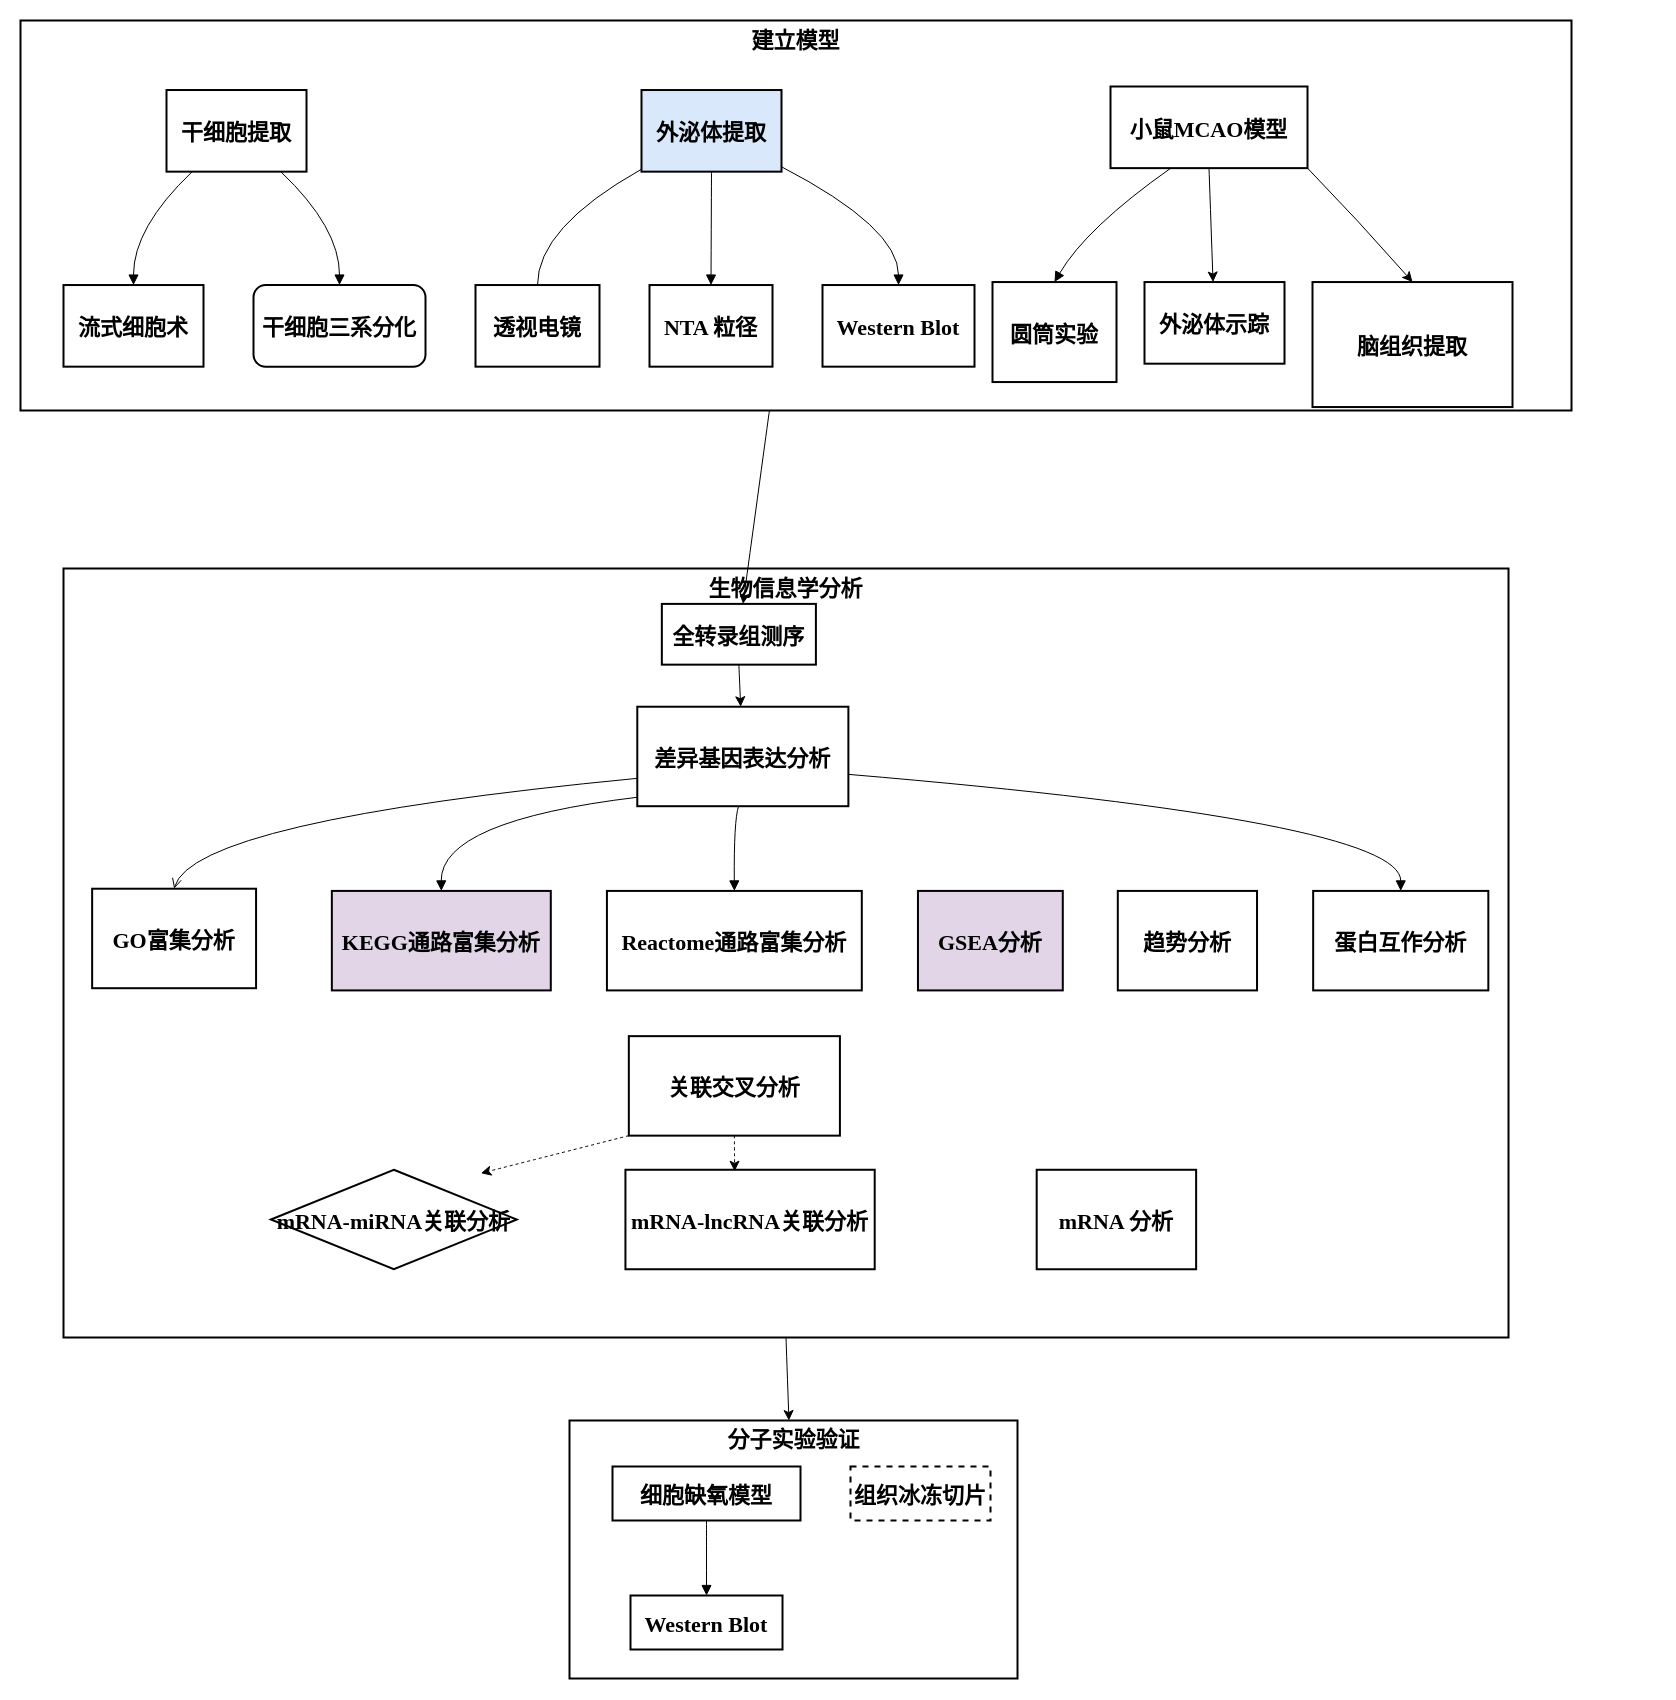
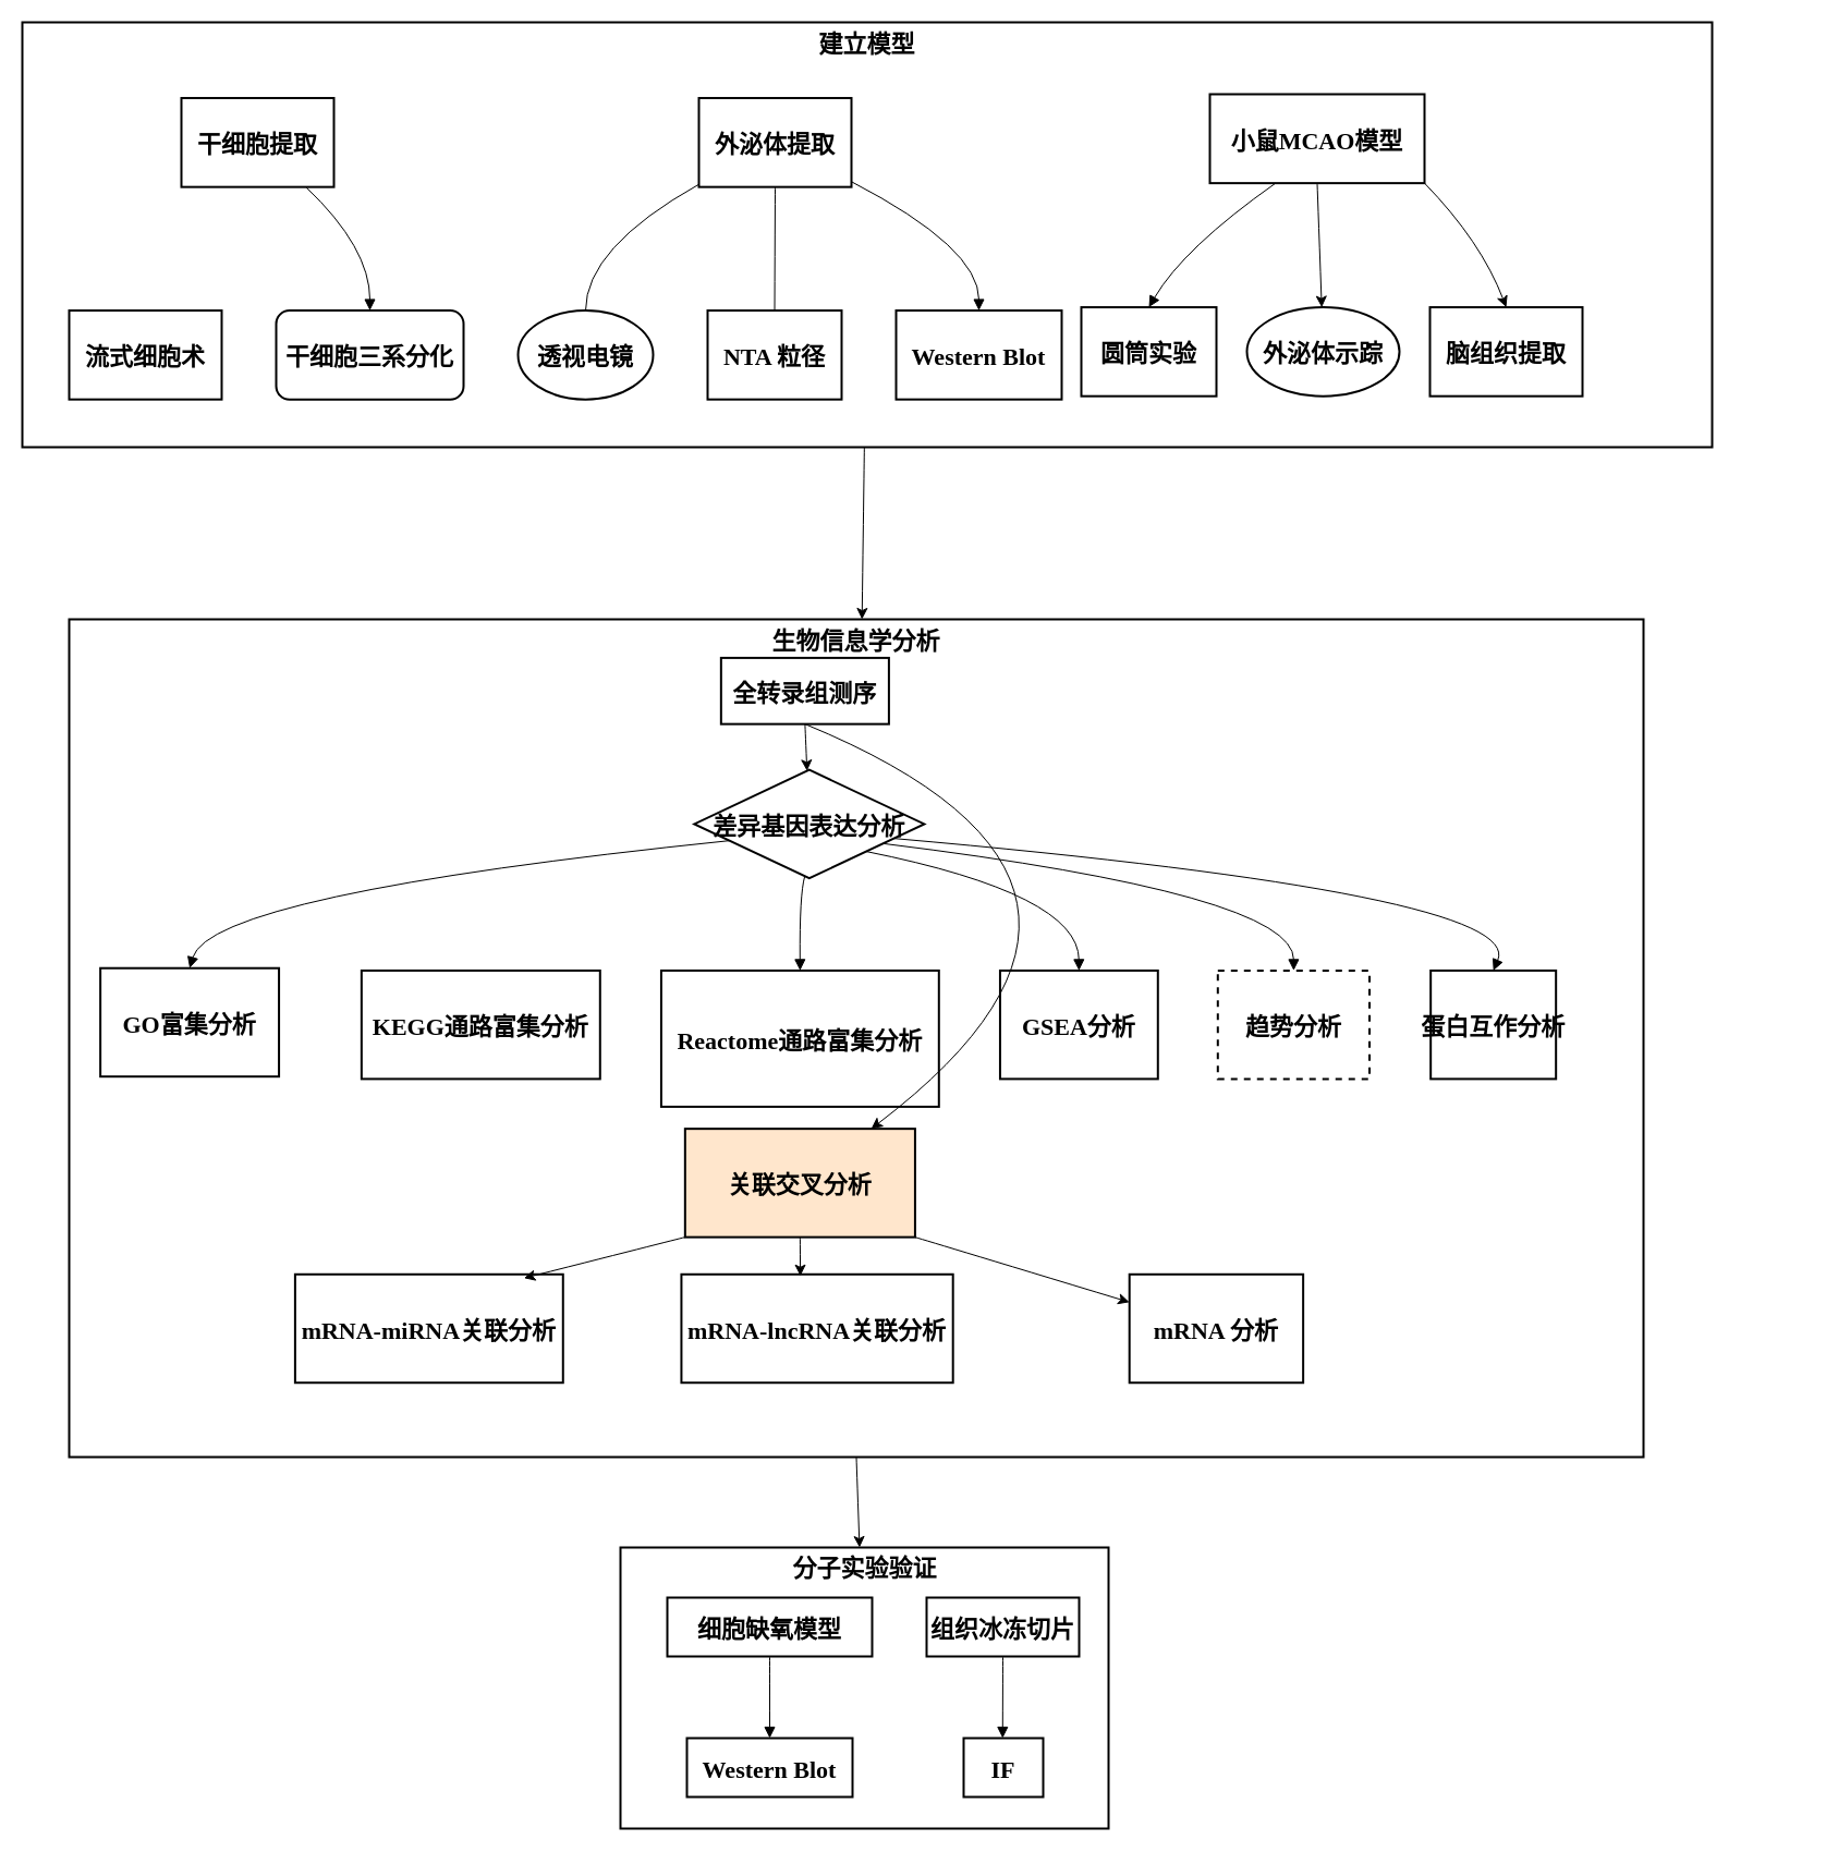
- <mxCell id="40" value="外泌体提取" style="strokeWidth=2;fontFamily=Times New Roman;fontStyle=1;fontSize=22;fillColor=#dae8fc;" vertex="1" parent="36"><mxGeometry x="621" y="69.535" width="140" height="81.628" as="geometry" /></mxCell>
+ <mxCell id="40" value="外泌体提取" style="strokeWidth=2;fontFamily=Times New Roman;fontStyle=1;fontSize=22;" vertex="1" parent="36"><mxGeometry x="621" y="69.535" width="140" height="81.628" as="geometry" /></mxCell>
- <mxCell id="49" value="" style="curved=1;startArrow=none;endArrow=block;exitX=0.19;exitY=0.99;entryX=0.5;entryY=-0.01;rounded=0;fontSize=22;startSize=8;endSize=8;fontFamily=Times New Roman;fontStyle=1" edge="1" parent="36" source="37" target="38"><mxGeometry relative="1" as="geometry"><Array as="points"><mxPoint x="113" y="207.093" /></Array></mxGeometry></mxCell>
- <mxCell id="52" value="" style="curved=1;startArrow=none;endArrow=block;exitX=0.5;exitY=0.99;entryX=0.5;entryY=-0.01;rounded=0;fontSize=22;startSize=8;endSize=8;fontFamily=Times New Roman;fontStyle=1" edge="1" parent="36" source="40" target="42"><mxGeometry relative="1" as="geometry"><Array as="points" /></mxGeometry></mxCell>
+ <mxCell id="52" value="" style="curved=1;startArrow=none;endArrow=none;exitX=0.5;exitY=0.99;entryX=0.5;entryY=-0.01;rounded=0;fontSize=22;startSize=8;endSize=8;fontFamily=Times New Roman;fontStyle=1;" edge="1" parent="36" source="40" target="42"><mxGeometry relative="1" as="geometry"><Array as="points" /></mxGeometry></mxCell>
- <mxCell id="48" value="外泌体示踪" style="strokeWidth=2;fontFamily=Times New Roman;fontStyle=1;fontSize=22;" vertex="1" parent="36"><mxGeometry x="1124" y="261.548" width="140" height="81.628" as="geometry" /></mxCell>
+ <mxCell id="48" value="外泌体示踪" style="ellipse;strokeWidth=2;fontFamily=Times New Roman;fontStyle=1;fontSize=22;" vertex="1" parent="36"><mxGeometry x="1124" y="261.548" width="140" height="81.628" as="geometry" /></mxCell>
- <mxCell id="41" value="透视电镜" style="strokeWidth=2;fontFamily=Times New Roman;fontStyle=1;fontSize=22;" vertex="1" parent="36"><mxGeometry x="455" y="264.535" width="124" height="81.628" as="geometry" /></mxCell>
+ <mxCell id="41" value="透视电镜" style="ellipse;strokeWidth=2;fontFamily=Times New Roman;fontStyle=1;fontSize=22;" vertex="1" parent="36"><mxGeometry x="455" y="264.535" width="124" height="81.628" as="geometry" /></mxCell>
- <mxCell id="47" value="圆筒实验" style="strokeWidth=2;fontFamily=Times New Roman;fontStyle=1;fontSize=22;" vertex="1" parent="36"><mxGeometry x="972" y="261.548" width="124" height="100" as="geometry" /></mxCell>
+ <mxCell id="47" value="圆筒实验" style="strokeWidth=2;fontFamily=Times New Roman;fontStyle=1;fontSize=22;" vertex="1" parent="36"><mxGeometry x="972" y="261.548" width="124" height="81.628" as="geometry" /></mxCell>
- <mxCell id="55" value="脑组织提取" style="strokeWidth=2;fontFamily=Times New Roman;fontStyle=1;fontSize=22;" vertex="1" parent="36"><mxGeometry x="1292" y="261.548" width="200" height="125" as="geometry" /></mxCell>
+ <mxCell id="55" value="脑组织提取" style="strokeWidth=2;fontFamily=Times New Roman;fontStyle=1;fontSize=22;" vertex="1" parent="36"><mxGeometry x="1292" y="261.548" width="140" height="81.628" as="geometry" /></mxCell>
- <mxCell id="35" style="edgeStyle=none;curved=1;rounded=0;orthogonalLoop=1;jettySize=auto;html=1;fontSize=22;startSize=8;endSize=8;fontFamily=Times New Roman;fontStyle=1;" edge="1" parent="1" source="36" target="22"><mxGeometry relative="1" as="geometry" /></mxCell>
+ <mxCell id="35" style="edgeStyle=none;curved=1;rounded=0;orthogonalLoop=1;jettySize=auto;html=1;fontSize=22;startSize=8;endSize=8;fontFamily=Times New Roman;fontStyle=1" edge="1" parent="1" source="36" target="3"><mxGeometry relative="1" as="geometry" /></mxCell>
- <mxCell id="4" value="差异基因表达分析" style="strokeWidth=2;fontFamily=Times New Roman;fontStyle=1;fontSize=22;" vertex="1" parent="2"><mxGeometry x="573.791" y="138.219" width="211.085" height="99.488" as="geometry" /></mxCell>
+ <mxCell id="4" value="差异基因表达分析" style="rhombus;strokeWidth=2;fontFamily=Times New Roman;fontStyle=1;fontSize=22;" vertex="1" parent="2"><mxGeometry x="573.791" y="138.219" width="211.085" height="99.488" as="geometry" /></mxCell>
+ <mxCell id="18" value="" style="curved=1;startArrow=none;endArrow=block;exitX=1;exitY=0.78;entryX=0.5;entryY=-0.01;rounded=0;fontSize=22;startSize=8;endSize=8;fontFamily=Times New Roman;fontStyle=1" edge="1" parent="2" source="4" target="9"><mxGeometry relative="1" as="geometry"><Array as="points"><mxPoint x="1123.917" y="252.406" /></Array></mxGeometry></mxCell>
- <mxCell id="14" value="" style="curved=1;startArrow=none;endArrow=open;exitX=0;exitY=0.72;entryX=0.5;entryY=-0.01;rounded=0;fontSize=22;startSize=8;endSize=8;fontFamily=Times New Roman;fontStyle=1;" edge="1" parent="2" source="4" target="5"><mxGeometry relative="1" as="geometry"><Array as="points"><mxPoint x="130.244" y="252.406" /></Array></mxGeometry></mxCell>
+ <mxCell id="14" value="" style="curved=1;startArrow=none;endArrow=block;exitX=0;exitY=0.72;entryX=0.5;entryY=-0.01;rounded=0;fontSize=22;startSize=8;endSize=8;fontFamily=Times New Roman;fontStyle=1" edge="1" parent="2" source="4" target="5"><mxGeometry relative="1" as="geometry"><Array as="points"><mxPoint x="130.244" y="252.406" /></Array></mxGeometry></mxCell>
+ <mxCell id="17" value="" style="curved=1;startArrow=none;endArrow=block;exitX=0.98;exitY=0.99;entryX=0.5;entryY=-0.01;rounded=0;fontSize=22;startSize=8;endSize=8;fontFamily=Times New Roman;fontStyle=1" edge="1" parent="2" source="4" target="8"><mxGeometry relative="1" as="geometry"><Array as="points"><mxPoint x="926.306" y="252.406" /></Array></mxGeometry></mxCell>
- <mxCell id="15" value="" style="curved=1;startArrow=none;endArrow=block;exitX=0;exitY=0.91;entryX=0.5;entryY=-0.01;rounded=0;fontSize=22;startSize=8;endSize=8;fontFamily=Times New Roman;fontStyle=1" edge="1" parent="2" source="4" target="6"><mxGeometry relative="1" as="geometry"><Array as="points"><mxPoint x="377.259" y="252.406" /></Array></mxGeometry></mxCell>
+ <mxCell id="21" style="edgeStyle=none;curved=1;rounded=0;orthogonalLoop=1;jettySize=auto;html=1;exitX=0.5;exitY=1;exitDx=0;exitDy=0;fontSize=22;startSize=8;endSize=8;fontFamily=Times New Roman;fontStyle=1" edge="1" parent="2" source="22" target="24"><mxGeometry relative="1" as="geometry"><Array as="points"><mxPoint x="1031.293" y="242.723" /></Array></mxGeometry></mxCell>
- <mxCell id="6" value="KEGG通路富集分析" style="strokeWidth=2;fontFamily=Times New Roman;fontStyle=1;fontSize=22;fillColor=#e1d5e7;" vertex="1" parent="2"><mxGeometry x="268.348" y="322.416" width="218.945" height="99.488" as="geometry" /></mxCell>
+ <mxCell id="6" value="KEGG通路富集分析" style="strokeWidth=2;fontFamily=Times New Roman;fontStyle=1;fontSize=22;" vertex="1" parent="2"><mxGeometry x="268.348" y="322.416" width="218.945" height="99.488" as="geometry" /></mxCell>
- <mxCell id="7" value="Reactome通路富集分析" style="strokeWidth=2;fontFamily=Times New Roman;fontStyle=1;fontSize=22;" vertex="1" parent="2"><mxGeometry x="543.433" y="322.416" width="254.874" height="99.488" as="geometry" /></mxCell>
+ <mxCell id="7" value="Reactome通路富集分析" style="strokeWidth=2;fontFamily=Times New Roman;fontStyle=1;fontSize=22;" vertex="1" parent="2"><mxGeometry x="543.433" y="322.416" width="254.874" height="125" as="geometry" /></mxCell>
- <mxCell id="8" value="GSEA分析" style="strokeWidth=2;fontFamily=Times New Roman;fontStyle=1;fontSize=22;fillColor=#e1d5e7;" vertex="1" parent="2"><mxGeometry x="854.447" y="322.416" width="144.841" height="99.488" as="geometry" /></mxCell>
+ <mxCell id="8" value="GSEA分析" style="strokeWidth=2;fontFamily=Times New Roman;fontStyle=1;fontSize=22;" vertex="1" parent="2"><mxGeometry x="854.447" y="322.416" width="144.841" height="99.488" as="geometry" /></mxCell>
- <mxCell id="9" value="趋势分析" style="strokeWidth=2;fontFamily=Times New Roman;fontStyle=1;fontSize=22;" vertex="1" parent="2"><mxGeometry x="1054.304" y="322.416" width="139.227" height="99.488" as="geometry" /></mxCell>
+ <mxCell id="9" value="趋势分析" style="strokeWidth=2;fontFamily=Times New Roman;fontStyle=1;fontSize=22;dashed=1;" vertex="1" parent="2"><mxGeometry x="1054.304" y="322.416" width="139.227" height="99.488" as="geometry" /></mxCell>
- <mxCell id="10" value="蛋白互作分析" style="strokeWidth=2;fontFamily=Times New Roman;fontStyle=1;fontSize=22;" vertex="1" parent="2"><mxGeometry x="1249.67" y="322.416" width="175.156" height="99.488" as="geometry" /></mxCell>
+ <mxCell id="10" value="蛋白互作分析" style="strokeWidth=2;fontFamily=Times New Roman;fontStyle=1;fontSize=22;" vertex="1" parent="2"><mxGeometry x="1249.67" y="322.416" width="115" height="99.488" as="geometry" /></mxCell>
- <mxCell id="24" value="关联交叉分析" style="strokeWidth=2;fontFamily=Times New Roman;fontStyle=1;fontSize=22;" vertex="1" parent="2"><mxGeometry x="565.328" y="467.65" width="211.085" height="99.488" as="geometry" /></mxCell>
+ <mxCell id="24" value="关联交叉分析" style="strokeWidth=2;fontFamily=Times New Roman;fontStyle=1;fontSize=22;fillColor=#ffe6cc;" vertex="1" parent="2"><mxGeometry x="565.328" y="467.65" width="211.085" height="99.488" as="geometry" /></mxCell>
- <mxCell id="25" style="edgeStyle=none;curved=1;rounded=0;orthogonalLoop=1;jettySize=auto;html=1;exitX=0.5;exitY=1;exitDx=0;exitDy=0;entryX=0.438;entryY=0.015;entryDx=0;entryDy=0;entryPerimeter=0;fontSize=22;startSize=8;endSize=8;fontFamily=Times New Roman;fontStyle=1;dashed=1;" edge="1" parent="2" source="24" target="12"><mxGeometry relative="1" as="geometry" /></mxCell>
+ <mxCell id="25" style="edgeStyle=none;curved=1;rounded=0;orthogonalLoop=1;jettySize=auto;html=1;exitX=0.5;exitY=1;exitDx=0;exitDy=0;entryX=0.438;entryY=0.015;entryDx=0;entryDy=0;entryPerimeter=0;fontSize=22;startSize=8;endSize=8;fontFamily=Times New Roman;fontStyle=1" edge="1" parent="2" source="24" target="12"><mxGeometry relative="1" as="geometry" /></mxCell>
- <mxCell id="26" style="edgeStyle=none;curved=1;rounded=0;orthogonalLoop=1;jettySize=auto;html=1;exitX=0;exitY=1;exitDx=0;exitDy=0;entryX=0.854;entryY=0.035;entryDx=0;entryDy=0;entryPerimeter=0;fontSize=22;startSize=8;endSize=8;fontFamily=Times New Roman;fontStyle=1;dashed=1;" edge="1" parent="2" source="24" target="11"><mxGeometry relative="1" as="geometry" /></mxCell>
+ <mxCell id="26" style="edgeStyle=none;curved=1;rounded=0;orthogonalLoop=1;jettySize=auto;html=1;exitX=0;exitY=1;exitDx=0;exitDy=0;entryX=0.854;entryY=0.035;entryDx=0;entryDy=0;entryPerimeter=0;fontSize=22;startSize=8;endSize=8;fontFamily=Times New Roman;fontStyle=1" edge="1" parent="2" source="24" target="11"><mxGeometry relative="1" as="geometry" /></mxCell>
+ <mxCell id="23" style="edgeStyle=none;curved=1;rounded=0;orthogonalLoop=1;jettySize=auto;html=1;exitX=1;exitY=1;exitDx=0;exitDy=0;fontSize=22;startSize=8;endSize=8;fontFamily=Times New Roman;fontStyle=1" edge="1" parent="2" source="24" target="13"><mxGeometry relative="1" as="geometry" /></mxCell>
- <mxCell id="11" value="mRNA-miRNA关联分析" style="rhombus;strokeWidth=2;fontFamily=Times New Roman;fontStyle=1;fontSize=22;" vertex="1" parent="2"><mxGeometry x="207.392" y="601.264" width="245.892" height="99.488" as="geometry" /></mxCell>
+ <mxCell id="11" value="mRNA-miRNA关联分析" style="strokeWidth=2;fontFamily=Times New Roman;fontStyle=1;fontSize=22;" vertex="1" parent="2"><mxGeometry x="207.392" y="601.264" width="245.892" height="99.488" as="geometry" /></mxCell>
- <mxCell id="30" value="组织冰冻切片" style="strokeWidth=2;fontFamily=Times New Roman;fontStyle=1;fontSize=22;dashed=1;" vertex="1" parent="27"><mxGeometry x="281" y="46" width="140" height="54" as="geometry" /></mxCell>
+ <mxCell id="30" value="组织冰冻切片" style="strokeWidth=2;fontFamily=Times New Roman;fontStyle=1;fontSize=22;" vertex="1" parent="27"><mxGeometry x="281" y="46" width="140" height="54" as="geometry" /></mxCell>
+ <mxCell id="33" value="" style="curved=1;startArrow=none;endArrow=block;exitX=0.5;exitY=0.99;entryX=0.49;entryY=-0.01;rounded=0;fontSize=22;startSize=8;endSize=8;fontFamily=Times New Roman;fontStyle=1" edge="1" parent="27" source="30" target="31"><mxGeometry relative="1" as="geometry"><Array as="points" /></mxGeometry></mxCell>
+ <mxCell id="31" value="IF" style="strokeWidth=2;fontFamily=Times New Roman;fontStyle=1;fontSize=22;" vertex="1" parent="27"><mxGeometry x="315" y="175" width="73" height="54" as="geometry" /></mxCell>
